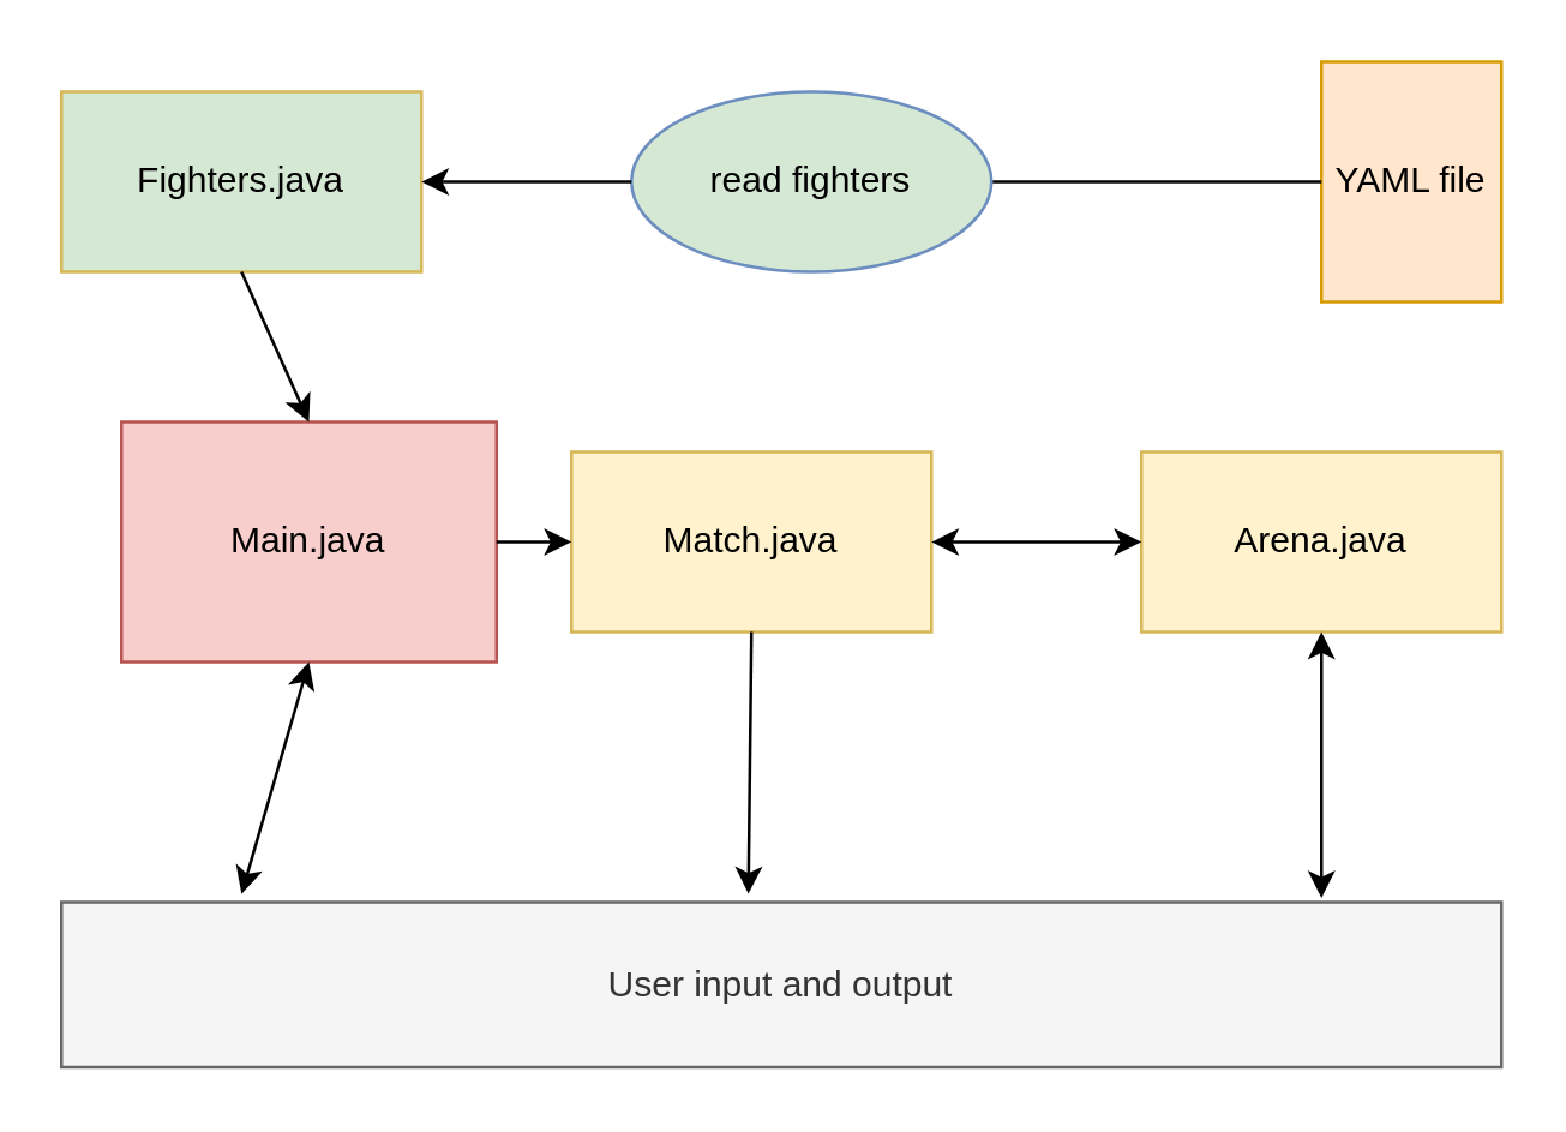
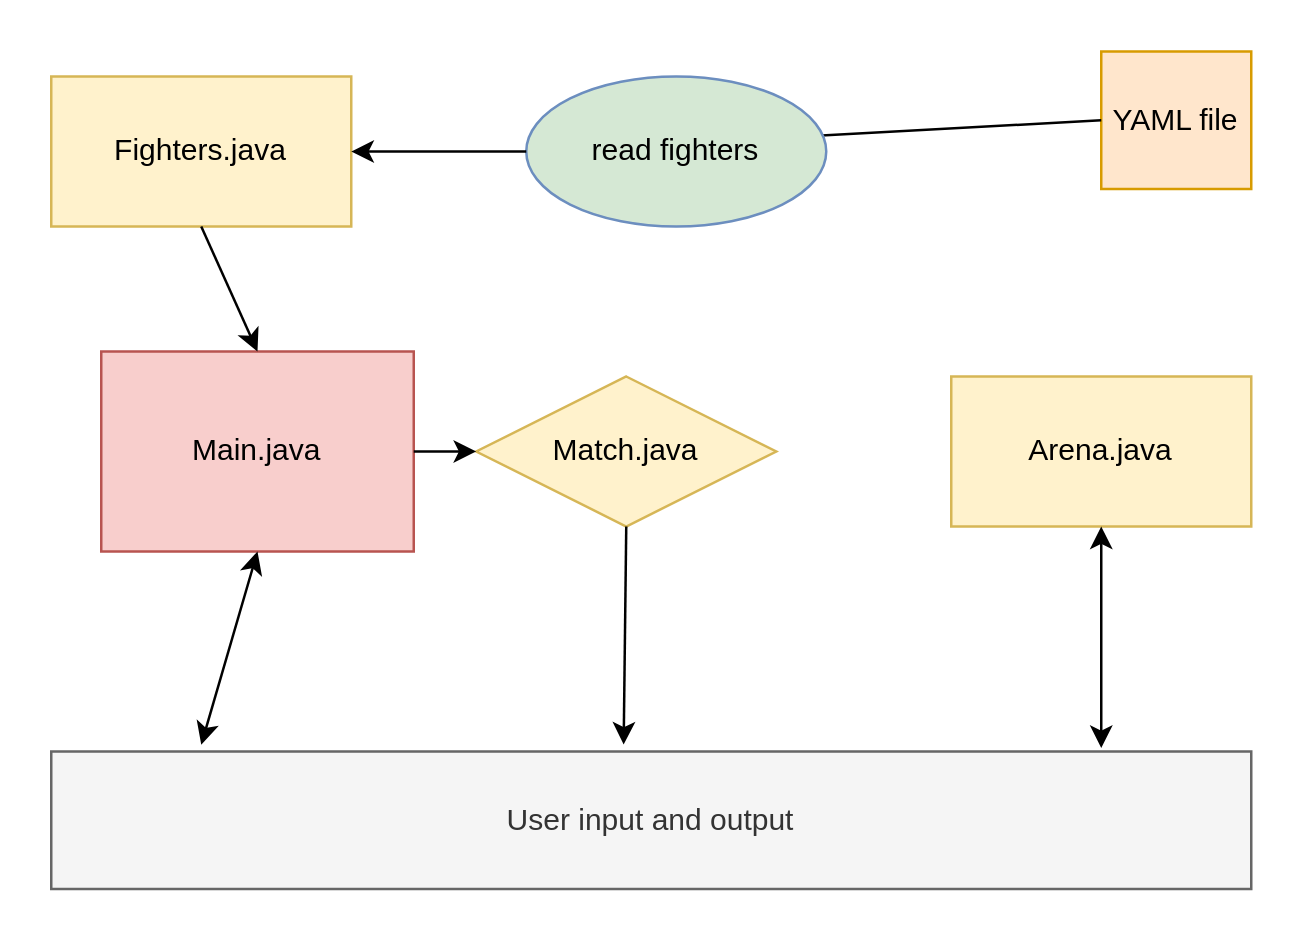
- <mxCell id="5" value="Fighters.java" style="rounded=0;whiteSpace=wrap;html=1;fillColor=#d5e8d4;strokeColor=#d6b656;" parent="1" vertex="1"><mxGeometry y="30" width="120" height="60" as="geometry" x="20" /></mxCell>
+ <mxCell id="5" value="Fighters.java" style="rounded=0;whiteSpace=wrap;html=1;fillColor=#fff2cc;strokeColor=#d6b656;" parent="1" vertex="1"><mxGeometry y="30" width="120" height="60" as="geometry" x="20" /></mxCell>
- <mxCell id="2" value="YAML file" style="rounded=0;whiteSpace=wrap;html=1;fillColor=#ffe6cc;strokeColor=#d79b00;" parent="1" vertex="1"><mxGeometry x="440" width="60" height="80" as="geometry" y="20" /></mxCell>
+ <mxCell id="2" value="YAML file" style="rounded=0;whiteSpace=wrap;html=1;fillColor=#ffe6cc;strokeColor=#d79b00;" parent="1" vertex="1"><mxGeometry x="440" y="20" width="60" height="55" as="geometry" /></mxCell>
- <mxCell id="12" value="Match.java" style="rounded=0;whiteSpace=wrap;html=1;fillColor=#fff2cc;strokeColor=#d6b656;" vertex="1" parent="1"><mxGeometry x="190" y="150" width="120" height="60" as="geometry" /></mxCell>
+ <mxCell id="12" value="Match.java" style="rhombus;whiteSpace=wrap;html=1;fillColor=#fff2cc;strokeColor=#d6b656;" vertex="1" parent="1"><mxGeometry x="190" y="150" width="120" height="60" as="geometry" /></mxCell>
- <mxCell id="14" value="" style="endArrow=classic;startArrow=classic;html=1;entryX=0;entryY=0.5;entryDx=0;entryDy=0;exitX=1;exitY=0.5;exitDx=0;exitDy=0;" edge="1" parent="1" source="12" target="8"><mxGeometry width="50" height="50" relative="1" as="geometry"><mxPoint x="380" y="280" as="sourcePoint" /><mxPoint x="430" y="230" as="targetPoint" /></mxGeometry></mxCell>
